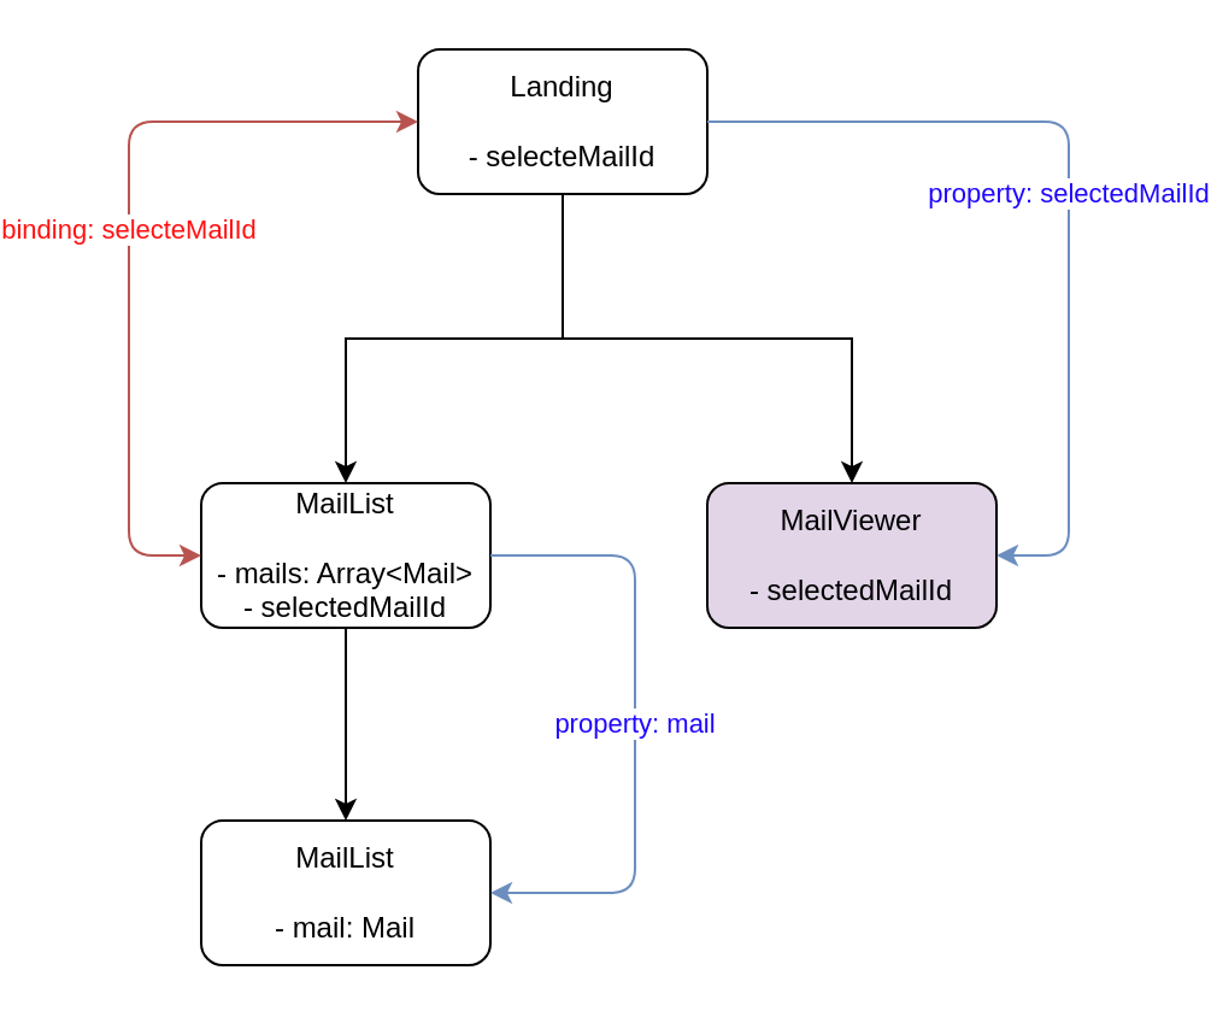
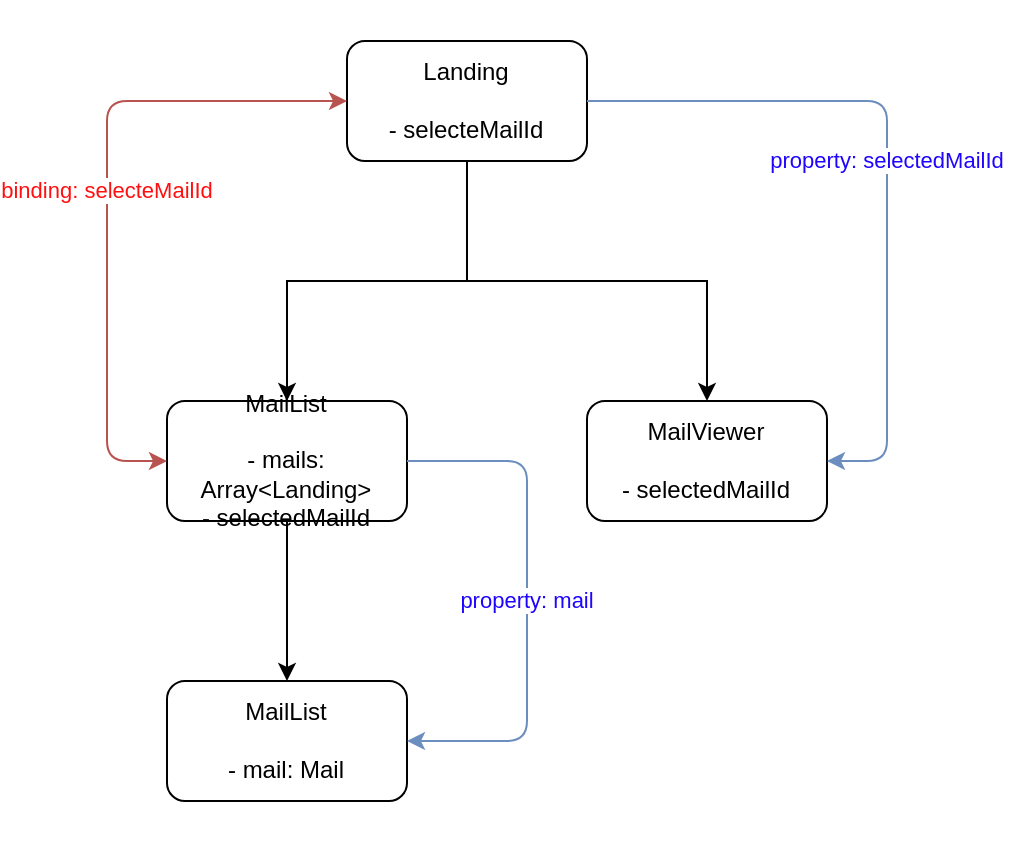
- <mxCell id="6" value="&lt;div&gt;MailList&lt;/div&gt;&lt;div&gt;&lt;br&gt;&lt;/div&gt;&lt;div&gt;- mails: Array&amp;lt;Mail&amp;gt;&lt;br&gt;&lt;/div&gt;&lt;div&gt;- selectedMailId&lt;br&gt;&lt;/div&gt;" style="rounded=1;whiteSpace=wrap;html=1;" vertex="1" parent="1"><mxGeometry x="50" y="200" width="120" height="60" as="geometry" /></mxCell>
+ <mxCell id="6" value="&lt;div&gt;MailList&lt;/div&gt;&lt;div&gt;&lt;br&gt;&lt;/div&gt;&lt;div&gt;- mails: Array&amp;lt;Landing&amp;gt;&lt;br&gt;&lt;/div&gt;&lt;div&gt;- selectedMailId&lt;br&gt;&lt;/div&gt;" style="rounded=1;whiteSpace=wrap;html=1;" vertex="1" parent="1"><mxGeometry x="50" y="200" width="120" height="60" as="geometry" /></mxCell>
- <mxCell id="7" value="&lt;div&gt;MailViewer&lt;/div&gt;&lt;div&gt;&lt;br&gt;&lt;/div&gt;&lt;div&gt;- selectedMailId&lt;br&gt;&lt;/div&gt;" style="whiteSpace=wrap;html=1;rounded=1;fillColor=#e1d5e7;" vertex="1" parent="1"><mxGeometry x="260" y="200" width="120" height="60" as="geometry" /></mxCell>
+ <mxCell id="7" value="&lt;div&gt;MailViewer&lt;/div&gt;&lt;div&gt;&lt;br&gt;&lt;/div&gt;&lt;div&gt;- selectedMailId&lt;br&gt;&lt;/div&gt;" style="whiteSpace=wrap;html=1;rounded=1;" vertex="1" parent="1"><mxGeometry x="260" y="200" width="120" height="60" as="geometry" /></mxCell>
